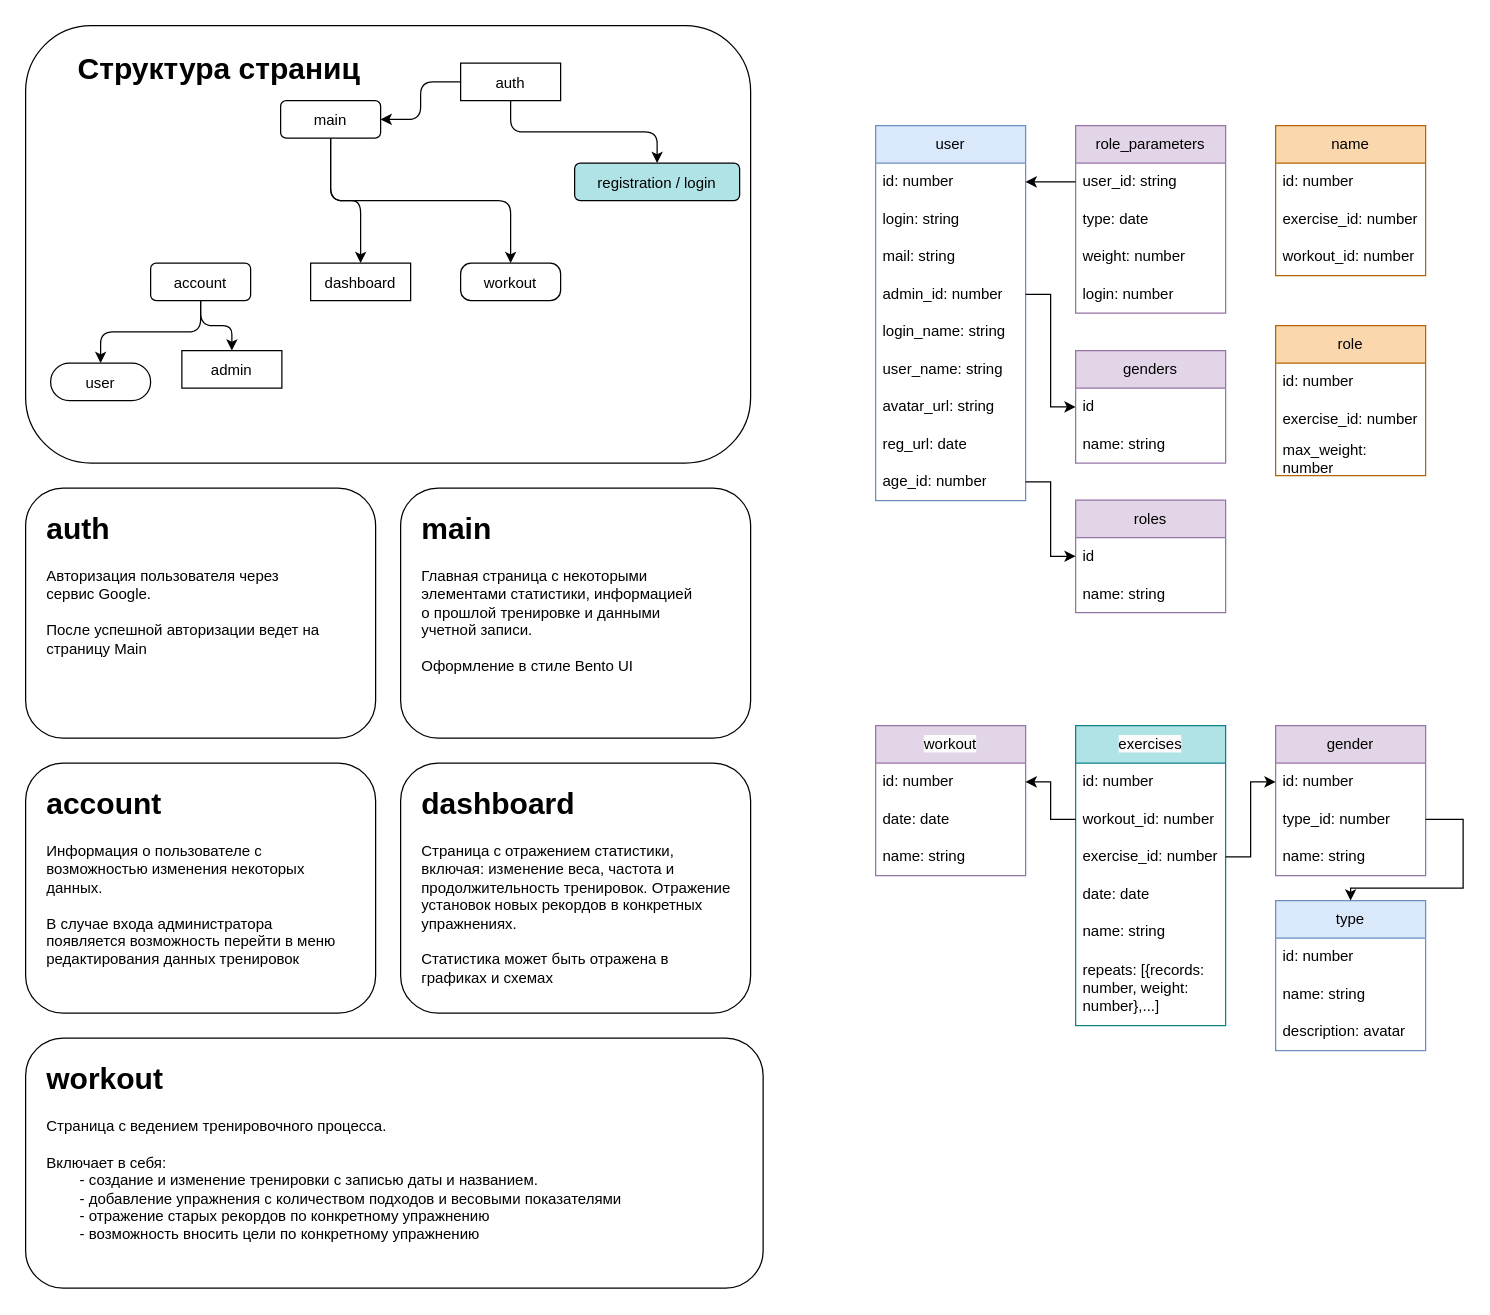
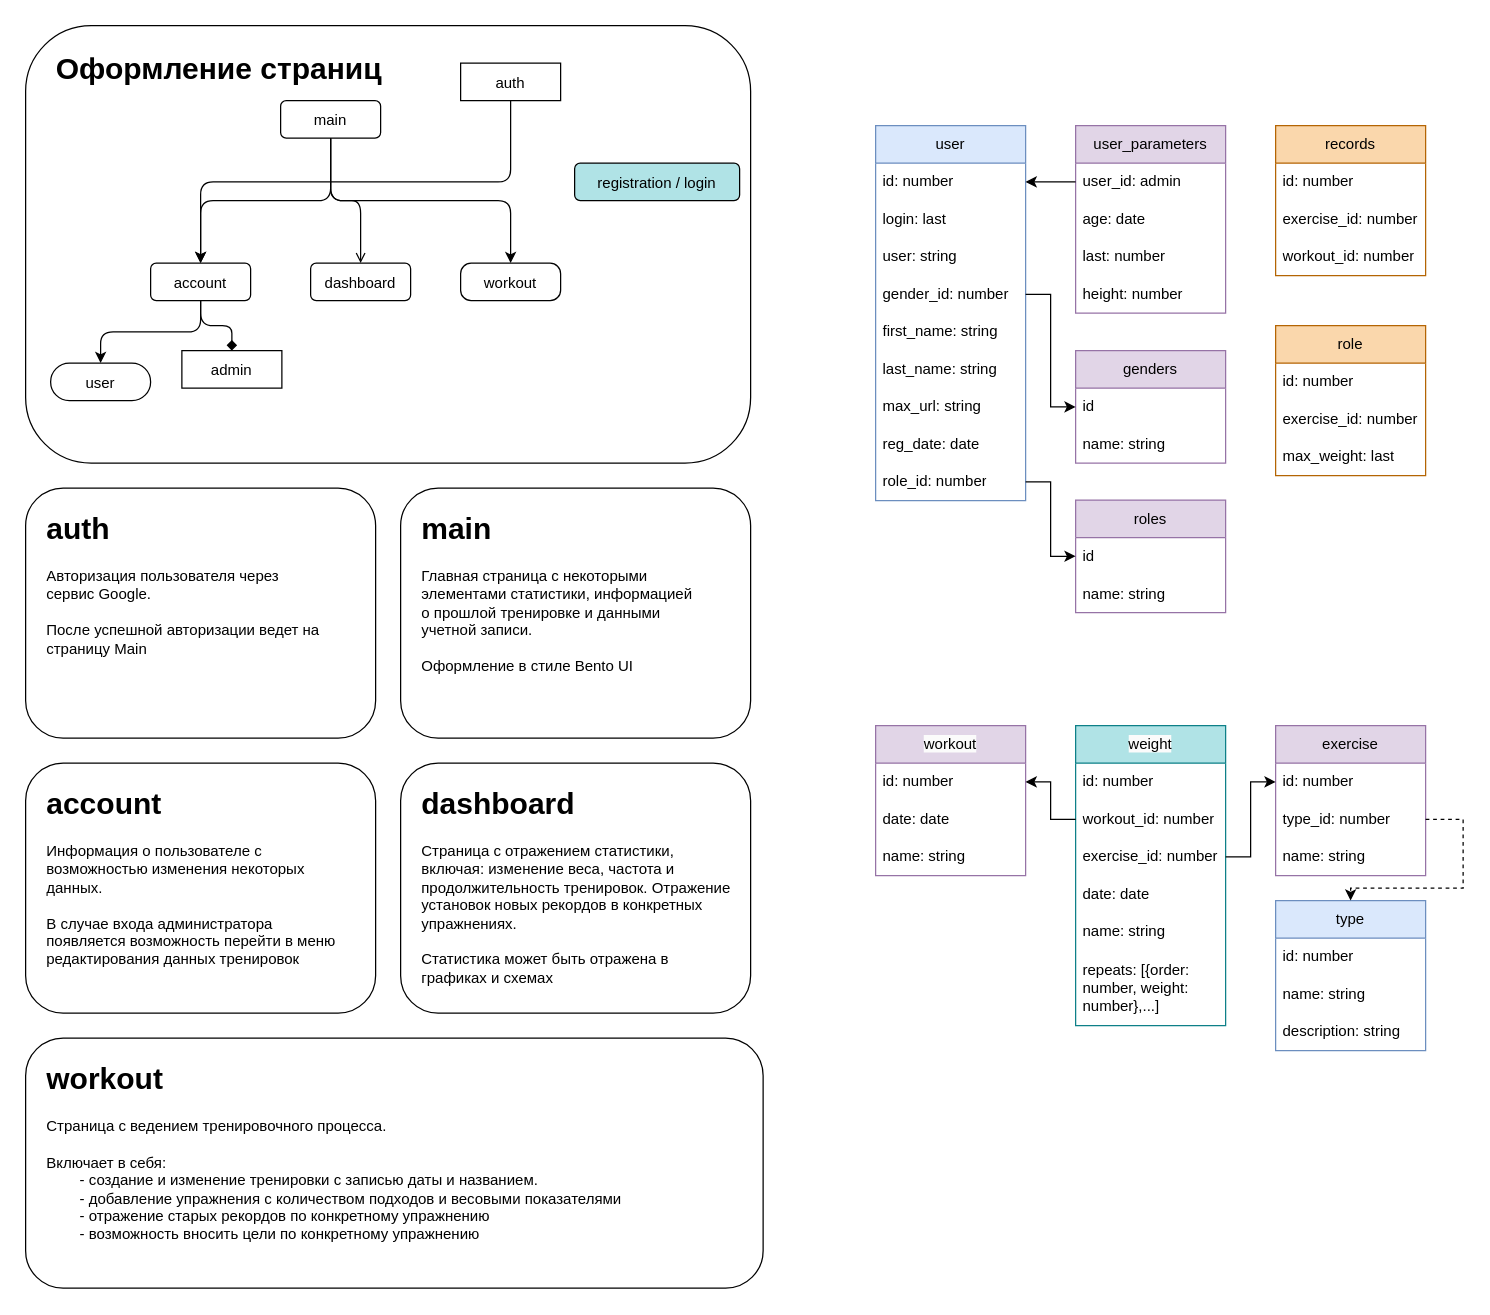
- <mxCell id="89" value="&lt;b&gt;&lt;font style=&quot;font-size: 24px;&quot;&gt;Структура страниц&lt;/font&gt;&lt;/b&gt;" style="text;html=1;strokeColor=none;fillColor=none;align=center;verticalAlign=middle;whiteSpace=wrap;rounded=0;" vertex="1" parent="1"><mxGeometry x="40" y="40" width="270" height="30" as="geometry" /></mxCell>
+ <mxCell id="89" value="&lt;b&gt;&lt;font style=&quot;font-size: 24px;&quot;&gt;Оформление страниц&lt;/font&gt;&lt;/b&gt;" style="text;html=1;strokeColor=none;fillColor=none;align=center;verticalAlign=middle;whiteSpace=wrap;rounded=0;" vertex="1" parent="1"><mxGeometry x="40" y="40" width="270" height="30" as="geometry" /></mxCell>
- <mxCell id="53" value="" style="edgeStyle=elbowEdgeStyle;elbow=vertical;" edge="1" source="51" target="52" parent="50"><mxGeometry relative="1" as="geometry" /></mxCell>
- <mxCell id="59" value="" style="edgeStyle=elbowEdgeStyle;elbow=vertical;" edge="1" source="51" target="58" parent="50"><mxGeometry relative="1" as="geometry" /></mxCell>
+ <mxCell id="59" value="" style="edgeStyle=elbowEdgeStyle;elbow=vertical;" edge="1" source="51" target="54" parent="50"><mxGeometry relative="1" as="geometry" /></mxCell>
- <mxCell id="14" value="role_parameters" style="swimlane;fontStyle=0;childLayout=stackLayout;horizontal=1;startSize=30;horizontalStack=0;resizeParent=1;resizeParentMax=0;resizeLast=0;collapsible=1;marginBottom=0;whiteSpace=wrap;html=1;fillColor=#e1d5e7;strokeColor=#9673a6;" vertex="1" parent="1"><mxGeometry x="860" y="100" width="120" height="150" as="geometry" /></mxCell>
+ <mxCell id="14" value="user_parameters" style="swimlane;fontStyle=0;childLayout=stackLayout;horizontal=1;startSize=30;horizontalStack=0;resizeParent=1;resizeParentMax=0;resizeLast=0;collapsible=1;marginBottom=0;whiteSpace=wrap;html=1;fillColor=#e1d5e7;strokeColor=#9673a6;" vertex="1" parent="1"><mxGeometry x="860" y="100" width="120" height="150" as="geometry" /></mxCell>
- <mxCell id="78" value="name" style="swimlane;fontStyle=0;childLayout=stackLayout;horizontal=1;startSize=30;horizontalStack=0;resizeParent=1;resizeParentMax=0;resizeLast=0;collapsible=1;marginBottom=0;whiteSpace=wrap;html=1;fillColor=#fad7ac;strokeColor=#b46504;" vertex="1" parent="1"><mxGeometry x="1020" y="100" width="120" height="120" as="geometry" /></mxCell>
+ <mxCell id="78" value="records" style="swimlane;fontStyle=0;childLayout=stackLayout;horizontal=1;startSize=30;horizontalStack=0;resizeParent=1;resizeParentMax=0;resizeLast=0;collapsible=1;marginBottom=0;whiteSpace=wrap;html=1;fillColor=#fad7ac;strokeColor=#b46504;" vertex="1" parent="1"><mxGeometry x="1020" y="100" width="120" height="120" as="geometry" /></mxCell>
- <mxCell id="15" value="user_id: string" style="text;strokeColor=none;fillColor=none;align=left;verticalAlign=middle;spacingLeft=4;spacingRight=4;overflow=hidden;points=[[0,0.5],[1,0.5]];portConstraint=eastwest;rotatable=0;whiteSpace=wrap;html=1;" vertex="1" parent="14"><mxGeometry y="30" width="120" height="30" as="geometry" /></mxCell>
+ <mxCell id="15" value="user_id: admin" style="text;strokeColor=none;fillColor=none;align=left;verticalAlign=middle;spacingLeft=4;spacingRight=4;overflow=hidden;points=[[0,0.5],[1,0.5]];portConstraint=eastwest;rotatable=0;whiteSpace=wrap;html=1;" vertex="1" parent="14"><mxGeometry y="30" width="120" height="30" as="geometry" /></mxCell>
+ <mxCell id="55" value="" style="edgeStyle=elbowEdgeStyle;elbow=vertical;" edge="1" source="52" target="54" parent="50"><mxGeometry relative="1" as="geometry" /></mxCell>
- <mxCell id="6" value="login: string" style="text;strokeColor=none;fillColor=none;align=left;verticalAlign=middle;spacingLeft=4;spacingRight=4;overflow=hidden;points=[[0,0.5],[1,0.5]];portConstraint=eastwest;rotatable=0;whiteSpace=wrap;html=1;" vertex="1" parent="4"><mxGeometry y="60" width="120" height="30" as="geometry" /></mxCell>
+ <mxCell id="6" value="login: last" style="text;strokeColor=none;fillColor=none;align=left;verticalAlign=middle;spacingLeft=4;spacingRight=4;overflow=hidden;points=[[0,0.5],[1,0.5]];portConstraint=eastwest;rotatable=0;whiteSpace=wrap;html=1;" vertex="1" parent="4"><mxGeometry y="60" width="120" height="30" as="geometry" /></mxCell>
- <mxCell id="16" value="type: date" style="text;strokeColor=none;fillColor=none;align=left;verticalAlign=middle;spacingLeft=4;spacingRight=4;overflow=hidden;points=[[0,0.5],[1,0.5]];portConstraint=eastwest;rotatable=0;whiteSpace=wrap;html=1;" vertex="1" parent="14"><mxGeometry y="60" width="120" height="30" as="geometry" /></mxCell>
+ <mxCell id="16" value="age: date" style="text;strokeColor=none;fillColor=none;align=left;verticalAlign=middle;spacingLeft=4;spacingRight=4;overflow=hidden;points=[[0,0.5],[1,0.5]];portConstraint=eastwest;rotatable=0;whiteSpace=wrap;html=1;" vertex="1" parent="14"><mxGeometry y="60" width="120" height="30" as="geometry" /></mxCell>
- <mxCell id="57" value="" style="edgeStyle=elbowEdgeStyle;elbow=vertical;" edge="1" source="52" target="56" parent="50"><mxGeometry relative="1" as="geometry" /></mxCell>
+ <mxCell id="57" value="" style="edgeStyle=elbowEdgeStyle;elbow=vertical;endArrow=open;" edge="1" source="52" target="56" parent="50"><mxGeometry relative="1" as="geometry" /></mxCell>
- <mxCell id="7" value="mail: string" style="text;strokeColor=none;fillColor=none;align=left;verticalAlign=middle;spacingLeft=4;spacingRight=4;overflow=hidden;points=[[0,0.5],[1,0.5]];portConstraint=eastwest;rotatable=0;whiteSpace=wrap;html=1;" vertex="1" parent="4"><mxGeometry y="90" width="120" height="30" as="geometry" /></mxCell>
+ <mxCell id="7" value="user: string" style="text;strokeColor=none;fillColor=none;align=left;verticalAlign=middle;spacingLeft=4;spacingRight=4;overflow=hidden;points=[[0,0.5],[1,0.5]];portConstraint=eastwest;rotatable=0;whiteSpace=wrap;html=1;" vertex="1" parent="4"><mxGeometry y="90" width="120" height="30" as="geometry" /></mxCell>
- <mxCell id="17" value="weight: number" style="text;strokeColor=none;fillColor=none;align=left;verticalAlign=middle;spacingLeft=4;spacingRight=4;overflow=hidden;points=[[0,0.5],[1,0.5]];portConstraint=eastwest;rotatable=0;whiteSpace=wrap;html=1;" vertex="1" parent="14"><mxGeometry y="90" width="120" height="30" as="geometry" /></mxCell>
+ <mxCell id="17" value="last: number" style="text;strokeColor=none;fillColor=none;align=left;verticalAlign=middle;spacingLeft=4;spacingRight=4;overflow=hidden;points=[[0,0.5],[1,0.5]];portConstraint=eastwest;rotatable=0;whiteSpace=wrap;html=1;" vertex="1" parent="14"><mxGeometry y="90" width="120" height="30" as="geometry" /></mxCell>
- <mxCell id="56" value="dashboard" style="rounded=0;" vertex="1" parent="50"><mxGeometry x="228.0" y="160" width="80" height="30" as="geometry" /></mxCell>
+ <mxCell id="56" value="dashboard" style="rounded=1;" vertex="1" parent="50"><mxGeometry x="228.0" y="160" width="80" height="30" as="geometry" /></mxCell>
- <mxCell id="8" value="admin_id: number" style="text;strokeColor=none;fillColor=none;align=left;verticalAlign=middle;spacingLeft=4;spacingRight=4;overflow=hidden;points=[[0,0.5],[1,0.5]];portConstraint=eastwest;rotatable=0;whiteSpace=wrap;html=1;" vertex="1" parent="4"><mxGeometry y="120" width="120" height="30" as="geometry" /></mxCell>
+ <mxCell id="8" value="gender_id: number" style="text;strokeColor=none;fillColor=none;align=left;verticalAlign=middle;spacingLeft=4;spacingRight=4;overflow=hidden;points=[[0,0.5],[1,0.5]];portConstraint=eastwest;rotatable=0;whiteSpace=wrap;html=1;" vertex="1" parent="4"><mxGeometry y="120" width="120" height="30" as="geometry" /></mxCell>
- <mxCell id="18" value="login: number" style="text;strokeColor=none;fillColor=none;align=left;verticalAlign=middle;spacingLeft=4;spacingRight=4;overflow=hidden;points=[[0,0.5],[1,0.5]];portConstraint=eastwest;rotatable=0;whiteSpace=wrap;html=1;" vertex="1" parent="14"><mxGeometry y="120" width="120" height="30" as="geometry" /></mxCell>
+ <mxCell id="18" value="height: number" style="text;strokeColor=none;fillColor=none;align=left;verticalAlign=middle;spacingLeft=4;spacingRight=4;overflow=hidden;points=[[0,0.5],[1,0.5]];portConstraint=eastwest;rotatable=0;whiteSpace=wrap;html=1;" vertex="1" parent="14"><mxGeometry y="120" width="120" height="30" as="geometry" /></mxCell>
- <mxCell id="9" value="login_name: string" style="text;strokeColor=none;fillColor=none;align=left;verticalAlign=middle;spacingLeft=4;spacingRight=4;overflow=hidden;points=[[0,0.5],[1,0.5]];portConstraint=eastwest;rotatable=0;whiteSpace=wrap;html=1;" vertex="1" parent="4"><mxGeometry y="150" width="120" height="30" as="geometry" /></mxCell>
+ <mxCell id="9" value="first_name: string" style="text;strokeColor=none;fillColor=none;align=left;verticalAlign=middle;spacingLeft=4;spacingRight=4;overflow=hidden;points=[[0,0.5],[1,0.5]];portConstraint=eastwest;rotatable=0;whiteSpace=wrap;html=1;" vertex="1" parent="4"><mxGeometry y="150" width="120" height="30" as="geometry" /></mxCell>
- <mxCell id="65" value="" style="edgeStyle=elbowEdgeStyle;elbow=vertical;" edge="1" source="54" target="64" parent="50"><mxGeometry relative="1" as="geometry" /></mxCell>
+ <mxCell id="65" value="" style="edgeStyle=elbowEdgeStyle;elbow=vertical;endArrow=diamond;" edge="1" source="54" target="64" parent="50"><mxGeometry relative="1" as="geometry" /></mxCell>
- <mxCell id="10" value="user_name: string" style="text;strokeColor=none;fillColor=none;align=left;verticalAlign=middle;spacingLeft=4;spacingRight=4;overflow=hidden;points=[[0,0.5],[1,0.5]];portConstraint=eastwest;rotatable=0;whiteSpace=wrap;html=1;" vertex="1" parent="4"><mxGeometry y="180" width="120" height="30" as="geometry" /></mxCell>
+ <mxCell id="10" value="last_name: string" style="text;strokeColor=none;fillColor=none;align=left;verticalAlign=middle;spacingLeft=4;spacingRight=4;overflow=hidden;points=[[0,0.5],[1,0.5]];portConstraint=eastwest;rotatable=0;whiteSpace=wrap;html=1;" vertex="1" parent="4"><mxGeometry y="180" width="120" height="30" as="geometry" /></mxCell>
- <mxCell id="11" value="avatar_url: string" style="text;strokeColor=none;fillColor=none;align=left;verticalAlign=middle;spacingLeft=4;spacingRight=4;overflow=hidden;points=[[0,0.5],[1,0.5]];portConstraint=eastwest;rotatable=0;whiteSpace=wrap;html=1;" vertex="1" parent="4"><mxGeometry y="210" width="120" height="30" as="geometry" /></mxCell>
+ <mxCell id="11" value="max_url: string" style="text;strokeColor=none;fillColor=none;align=left;verticalAlign=middle;spacingLeft=4;spacingRight=4;overflow=hidden;points=[[0,0.5],[1,0.5]];portConstraint=eastwest;rotatable=0;whiteSpace=wrap;html=1;" vertex="1" parent="4"><mxGeometry y="210" width="120" height="30" as="geometry" /></mxCell>
- <mxCell id="12" value="reg_url: date" style="text;strokeColor=none;fillColor=none;align=left;verticalAlign=middle;spacingLeft=4;spacingRight=4;overflow=hidden;points=[[0,0.5],[1,0.5]];portConstraint=eastwest;rotatable=0;whiteSpace=wrap;html=1;" vertex="1" parent="4"><mxGeometry y="240" width="120" height="30" as="geometry" /></mxCell>
+ <mxCell id="12" value="reg_date: date" style="text;strokeColor=none;fillColor=none;align=left;verticalAlign=middle;spacingLeft=4;spacingRight=4;overflow=hidden;points=[[0,0.5],[1,0.5]];portConstraint=eastwest;rotatable=0;whiteSpace=wrap;html=1;" vertex="1" parent="4"><mxGeometry y="240" width="120" height="30" as="geometry" /></mxCell>
- <mxCell id="88" value="max_weight: number" style="text;strokeColor=none;fillColor=none;align=left;verticalAlign=middle;spacingLeft=4;spacingRight=4;overflow=hidden;points=[[0,0.5],[1,0.5]];portConstraint=eastwest;rotatable=0;whiteSpace=wrap;html=1;" vertex="1" parent="85"><mxGeometry y="90" width="120" height="30" as="geometry" /></mxCell>
+ <mxCell id="88" value="max_weight: last" style="text;strokeColor=none;fillColor=none;align=left;verticalAlign=middle;spacingLeft=4;spacingRight=4;overflow=hidden;points=[[0,0.5],[1,0.5]];portConstraint=eastwest;rotatable=0;whiteSpace=wrap;html=1;" vertex="1" parent="85"><mxGeometry y="90" width="120" height="30" as="geometry" /></mxCell>
- <mxCell id="13" value="age_id: number&lt;br&gt;" style="text;strokeColor=none;fillColor=none;align=left;verticalAlign=middle;spacingLeft=4;spacingRight=4;overflow=hidden;points=[[0,0.5],[1,0.5]];portConstraint=eastwest;rotatable=0;whiteSpace=wrap;html=1;" vertex="1" parent="4"><mxGeometry y="270" width="120" height="30" as="geometry" /></mxCell>
+ <mxCell id="13" value="role_id: number&lt;br&gt;" style="text;strokeColor=none;fillColor=none;align=left;verticalAlign=middle;spacingLeft=4;spacingRight=4;overflow=hidden;points=[[0,0.5],[1,0.5]];portConstraint=eastwest;rotatable=0;whiteSpace=wrap;html=1;" vertex="1" parent="4"><mxGeometry y="270" width="120" height="30" as="geometry" /></mxCell>
- <mxCell id="19" value="&lt;meta charset=&quot;utf-8&quot;&gt;&lt;span style=&quot;color: rgb(0, 0, 0); font-family: Helvetica; font-size: 12px; font-style: normal; font-variant-ligatures: normal; font-variant-caps: normal; font-weight: 400; letter-spacing: normal; orphans: 2; text-align: center; text-indent: 0px; text-transform: none; widows: 2; word-spacing: 0px; -webkit-text-stroke-width: 0px; background-color: rgb(251, 251, 251); text-decoration-thickness: initial; text-decoration-style: initial; text-decoration-color: initial; float: none; display: inline !important;&quot;&gt;exercises&lt;/span&gt;" style="swimlane;fontStyle=0;childLayout=stackLayout;horizontal=1;startSize=30;horizontalStack=0;resizeParent=1;resizeParentMax=0;resizeLast=0;collapsible=1;marginBottom=0;whiteSpace=wrap;html=1;fillColor=#b0e3e6;strokeColor=#0e8088;" vertex="1" parent="1"><mxGeometry x="860" y="580" width="120" height="240" as="geometry" /></mxCell>
+ <mxCell id="19" value="&lt;meta charset=&quot;utf-8&quot;&gt;&lt;span style=&quot;color: rgb(0, 0, 0); font-family: Helvetica; font-size: 12px; font-style: normal; font-variant-ligatures: normal; font-variant-caps: normal; font-weight: 400; letter-spacing: normal; orphans: 2; text-align: center; text-indent: 0px; text-transform: none; widows: 2; word-spacing: 0px; -webkit-text-stroke-width: 0px; background-color: rgb(251, 251, 251); text-decoration-thickness: initial; text-decoration-style: initial; text-decoration-color: initial; float: none; display: inline !important;&quot;&gt;weight&lt;/span&gt;" style="swimlane;fontStyle=0;childLayout=stackLayout;horizontal=1;startSize=30;horizontalStack=0;resizeParent=1;resizeParentMax=0;resizeLast=0;collapsible=1;marginBottom=0;whiteSpace=wrap;html=1;fillColor=#b0e3e6;strokeColor=#0e8088;" vertex="1" parent="1"><mxGeometry x="860" y="580" width="120" height="240" as="geometry" /></mxCell>
- <mxCell id="26" value="gender" style="swimlane;fontStyle=0;childLayout=stackLayout;horizontal=1;startSize=30;horizontalStack=0;resizeParent=1;resizeParentMax=0;resizeLast=0;collapsible=1;marginBottom=0;whiteSpace=wrap;html=1;fillColor=#e1d5e7;strokeColor=#9673a6;" vertex="1" parent="1"><mxGeometry x="1020" y="580" width="120" height="120" as="geometry" /></mxCell>
+ <mxCell id="26" value="exercise" style="swimlane;fontStyle=0;childLayout=stackLayout;horizontal=1;startSize=30;horizontalStack=0;resizeParent=1;resizeParentMax=0;resizeLast=0;collapsible=1;marginBottom=0;whiteSpace=wrap;html=1;fillColor=#e1d5e7;strokeColor=#9673a6;" vertex="1" parent="1"><mxGeometry x="1020" y="580" width="120" height="120" as="geometry" /></mxCell>
- <mxCell id="41" style="edgeStyle=orthogonalEdgeStyle;rounded=0;orthogonalLoop=1;jettySize=auto;html=1;" edge="1" parent="1" source="28" target="37"><mxGeometry relative="1" as="geometry"><Array as="points"><mxPoint x="1170" y="655" /><mxPoint x="1170" y="710" /><mxPoint x="1080" y="710" /></Array></mxGeometry></mxCell>
+ <mxCell id="41" style="edgeStyle=orthogonalEdgeStyle;rounded=0;orthogonalLoop=1;jettySize=auto;html=1;dashed=1;" edge="1" parent="1" source="28" target="37"><mxGeometry relative="1" as="geometry"><Array as="points"><mxPoint x="1170" y="655" /><mxPoint x="1170" y="710" /><mxPoint x="1080" y="710" /></Array></mxGeometry></mxCell>
- <mxCell id="25" value="repeats: [{records: number, weight: number},...]" style="text;strokeColor=none;fillColor=none;align=left;verticalAlign=middle;spacingLeft=4;spacingRight=4;overflow=hidden;points=[[0,0.5],[1,0.5]];portConstraint=eastwest;rotatable=0;whiteSpace=wrap;html=1;" vertex="1" parent="19"><mxGeometry y="180" width="120" height="60" as="geometry" /></mxCell>
+ <mxCell id="25" value="repeats: [{order: number, weight: number},...]" style="text;strokeColor=none;fillColor=none;align=left;verticalAlign=middle;spacingLeft=4;spacingRight=4;overflow=hidden;points=[[0,0.5],[1,0.5]];portConstraint=eastwest;rotatable=0;whiteSpace=wrap;html=1;" vertex="1" parent="19"><mxGeometry y="180" width="120" height="60" as="geometry" /></mxCell>
- <mxCell id="40" value="description: avatar" style="text;strokeColor=none;fillColor=none;align=left;verticalAlign=middle;spacingLeft=4;spacingRight=4;overflow=hidden;points=[[0,0.5],[1,0.5]];portConstraint=eastwest;rotatable=0;whiteSpace=wrap;html=1;" vertex="1" parent="37"><mxGeometry y="90" width="120" height="30" as="geometry" /></mxCell>
+ <mxCell id="40" value="description: string" style="text;strokeColor=none;fillColor=none;align=left;verticalAlign=middle;spacingLeft=4;spacingRight=4;overflow=hidden;points=[[0,0.5],[1,0.5]];portConstraint=eastwest;rotatable=0;whiteSpace=wrap;html=1;" vertex="1" parent="37"><mxGeometry y="90" width="120" height="30" as="geometry" /></mxCell>
